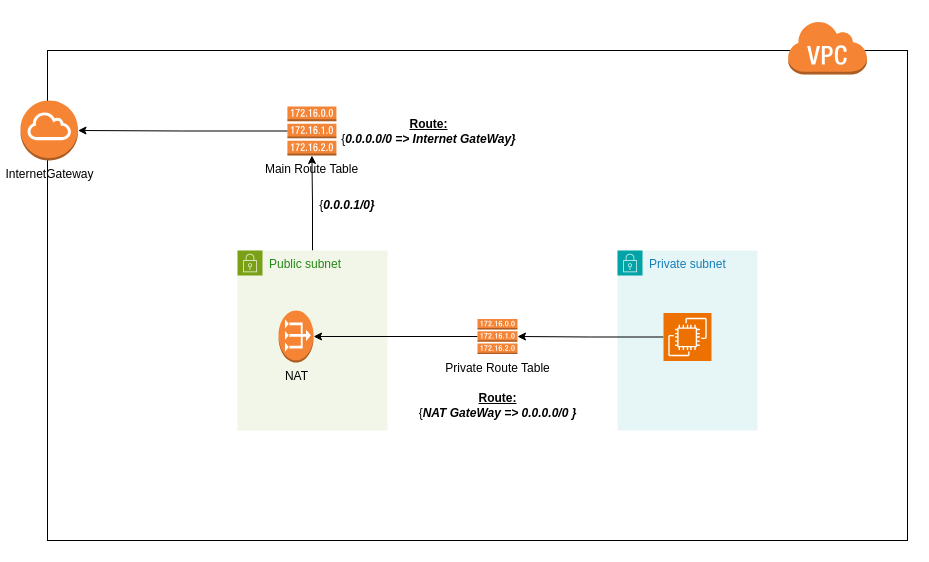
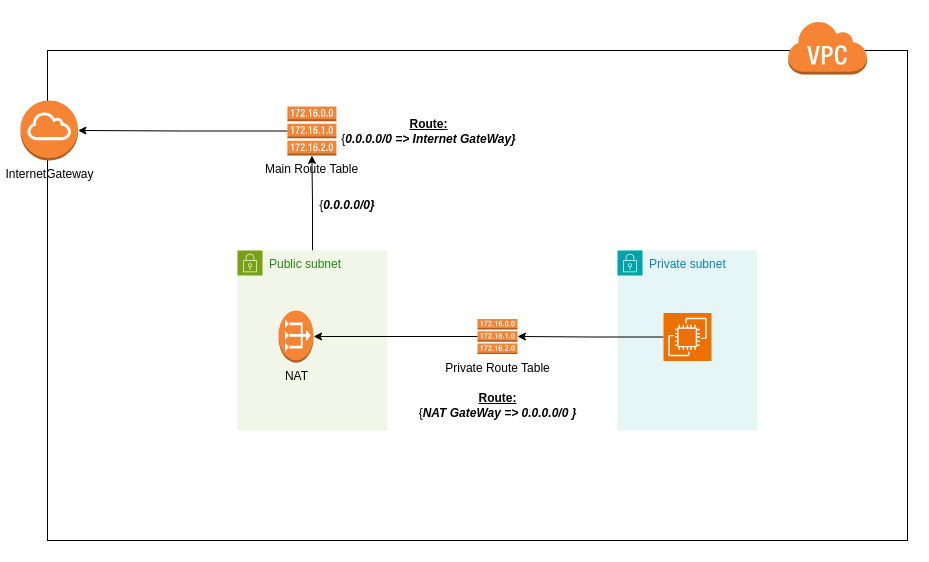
- <mxCell id="14" value="{&lt;b&gt;&lt;i&gt;0.0.0.1/0}&lt;/i&gt;&lt;/b&gt;" style="text;html=1;align=center;verticalAlign=middle;whiteSpace=wrap;rounded=0;" parent="1" vertex="1"><mxGeometry x="317" y="190" width="60" height="30" as="geometry" /></mxCell>
+ <mxCell id="14" value="{&lt;b&gt;&lt;i&gt;0.0.0.0/0}&lt;/i&gt;&lt;/b&gt;" style="text;html=1;align=center;verticalAlign=middle;whiteSpace=wrap;rounded=0;" parent="1" vertex="1"><mxGeometry x="317" y="190" width="60" height="30" as="geometry" /></mxCell>
